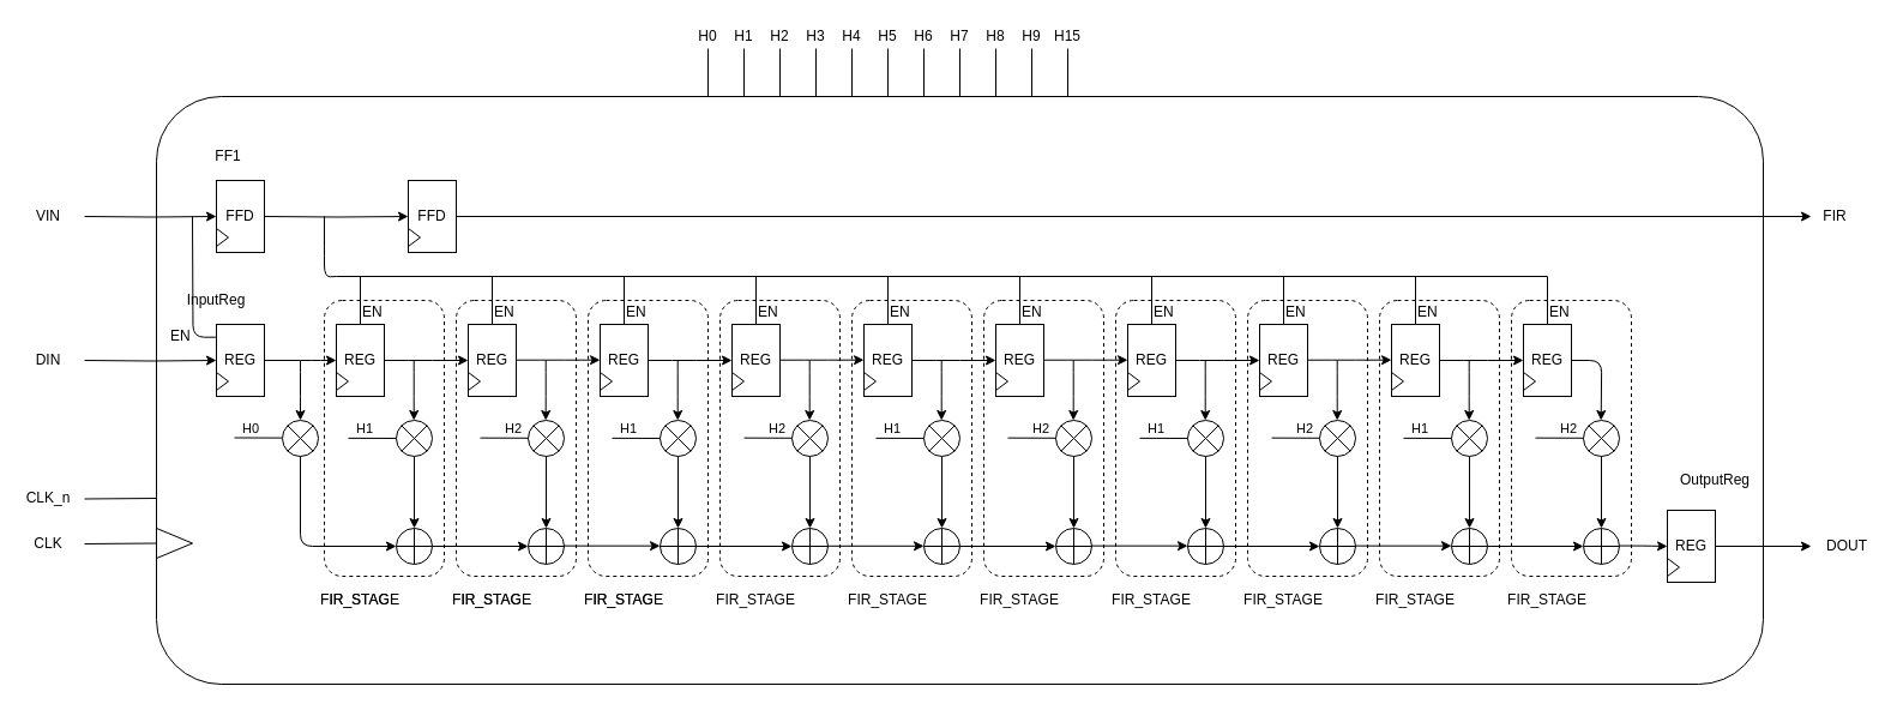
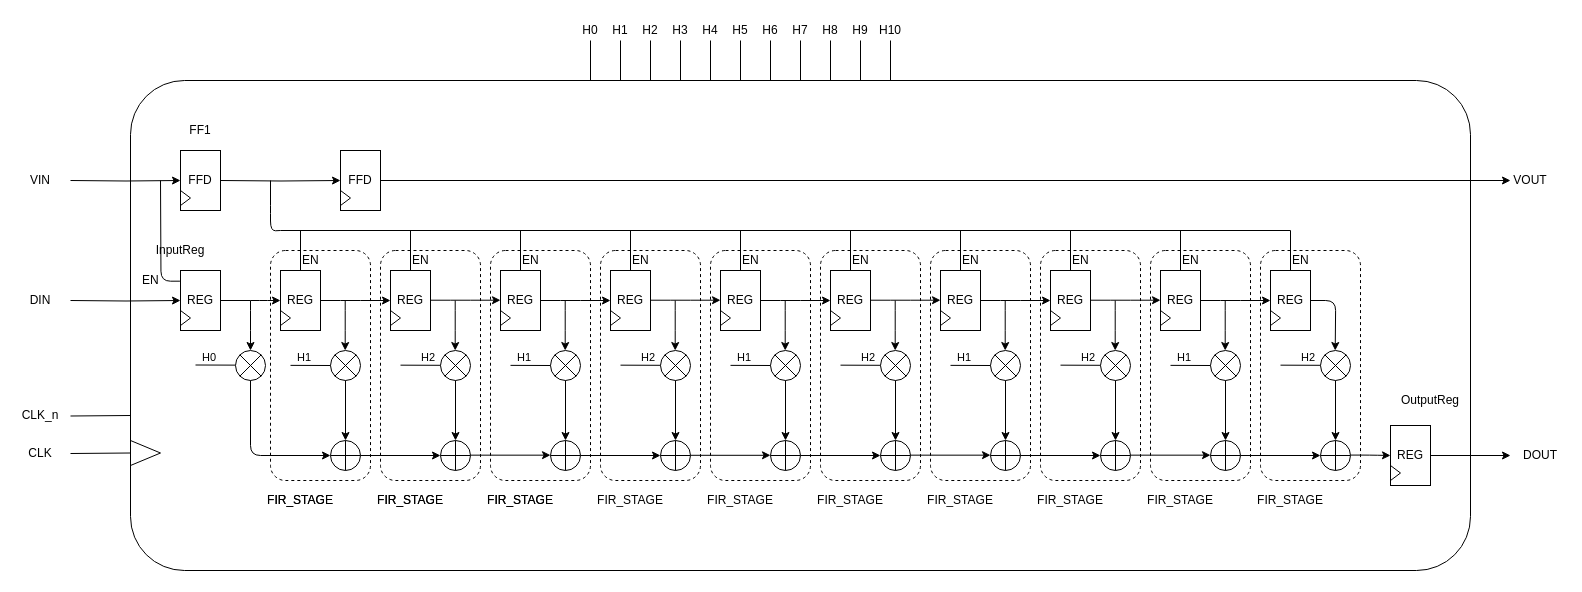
- <mxCell id="188" value="H15" style="text;html=1;strokeColor=none;fillColor=none;align=center;verticalAlign=middle;whiteSpace=wrap;rounded=0;" vertex="1" parent="1"><mxGeometry x="870" y="20" width="40" height="20" as="geometry" /></mxCell>
+ <mxCell id="188" value="H10" style="text;html=1;strokeColor=none;fillColor=none;align=center;verticalAlign=middle;whiteSpace=wrap;rounded=0;" vertex="1" parent="1"><mxGeometry x="870" y="20" width="40" height="20" as="geometry" /></mxCell>
- <mxCell id="41" value="FF1" style="text;html=1;strokeColor=none;fillColor=none;align=center;verticalAlign=middle;whiteSpace=wrap;rounded=0;" vertex="1" parent="1"><mxGeometry x="170" y="120" width="40" height="20" as="geometry" /></mxCell>
+ <mxCell id="41" value="FF1" style="text;html=1;strokeColor=none;fillColor=none;align=center;verticalAlign=middle;whiteSpace=wrap;rounded=0;" vertex="1" parent="1"><mxGeometry x="180" y="120" width="40" height="20" as="geometry" /></mxCell>
- <mxCell id="201" value="FIR" style="text;html=1;strokeColor=none;fillColor=none;align=center;verticalAlign=middle;whiteSpace=wrap;rounded=0;" vertex="1" parent="1"><mxGeometry x="1510" y="170" width="40" height="20" as="geometry" /></mxCell>
+ <mxCell id="201" value="VOUT" style="text;html=1;strokeColor=none;fillColor=none;align=center;verticalAlign=middle;whiteSpace=wrap;rounded=0;" vertex="1" parent="1"><mxGeometry x="1510" y="170" width="40" height="20" as="geometry" /></mxCell>
